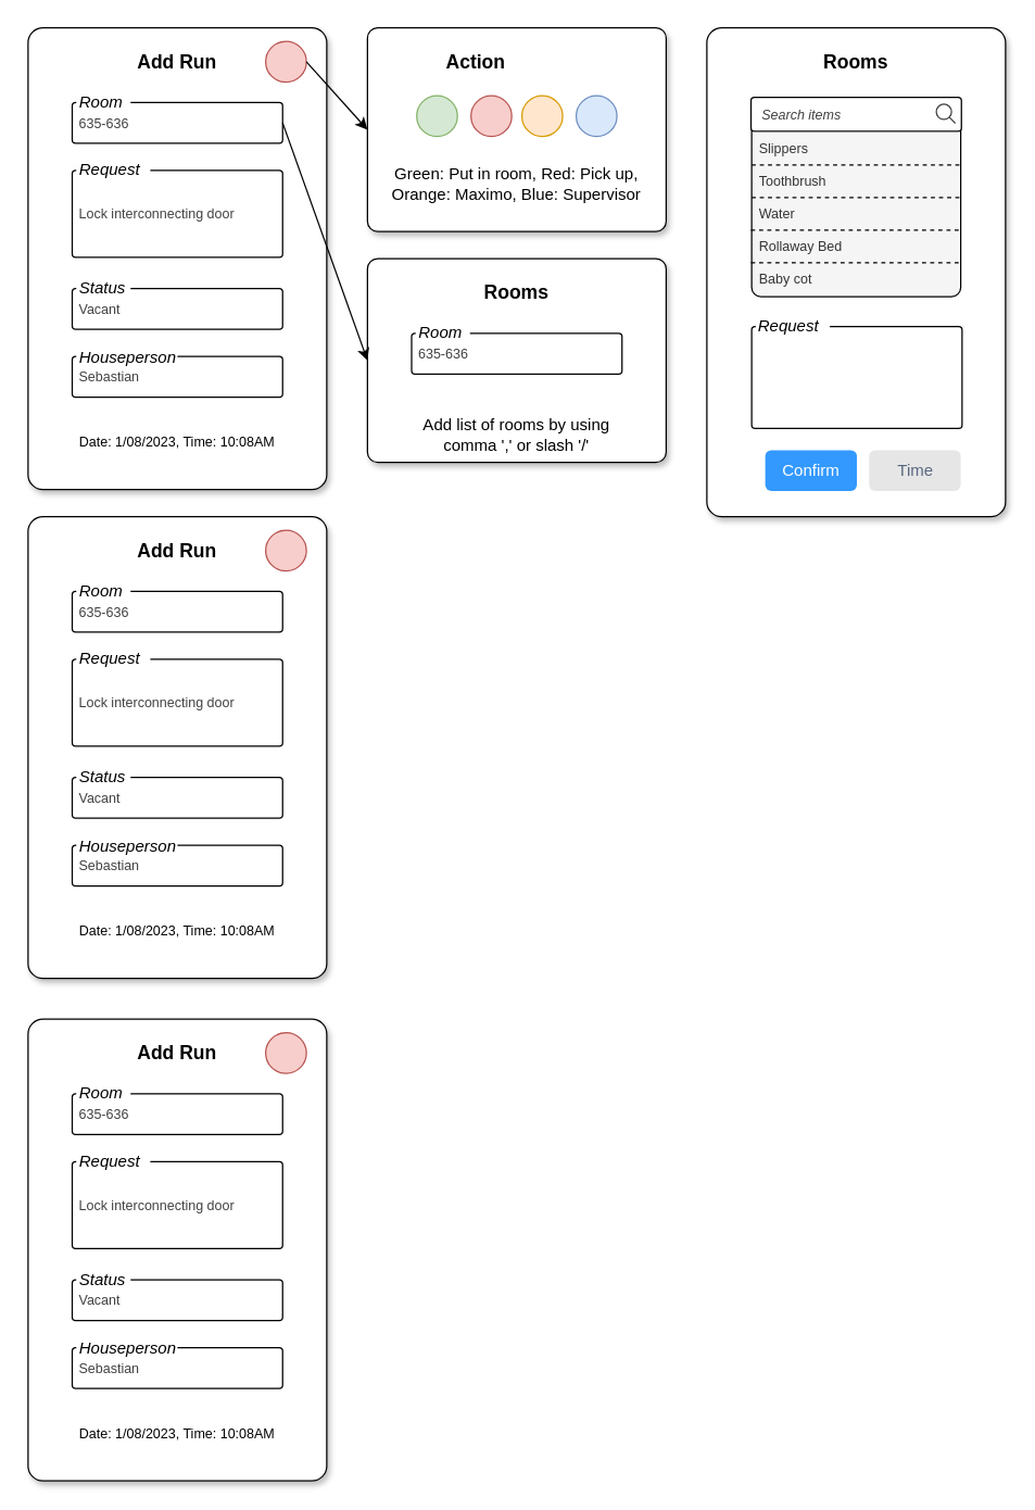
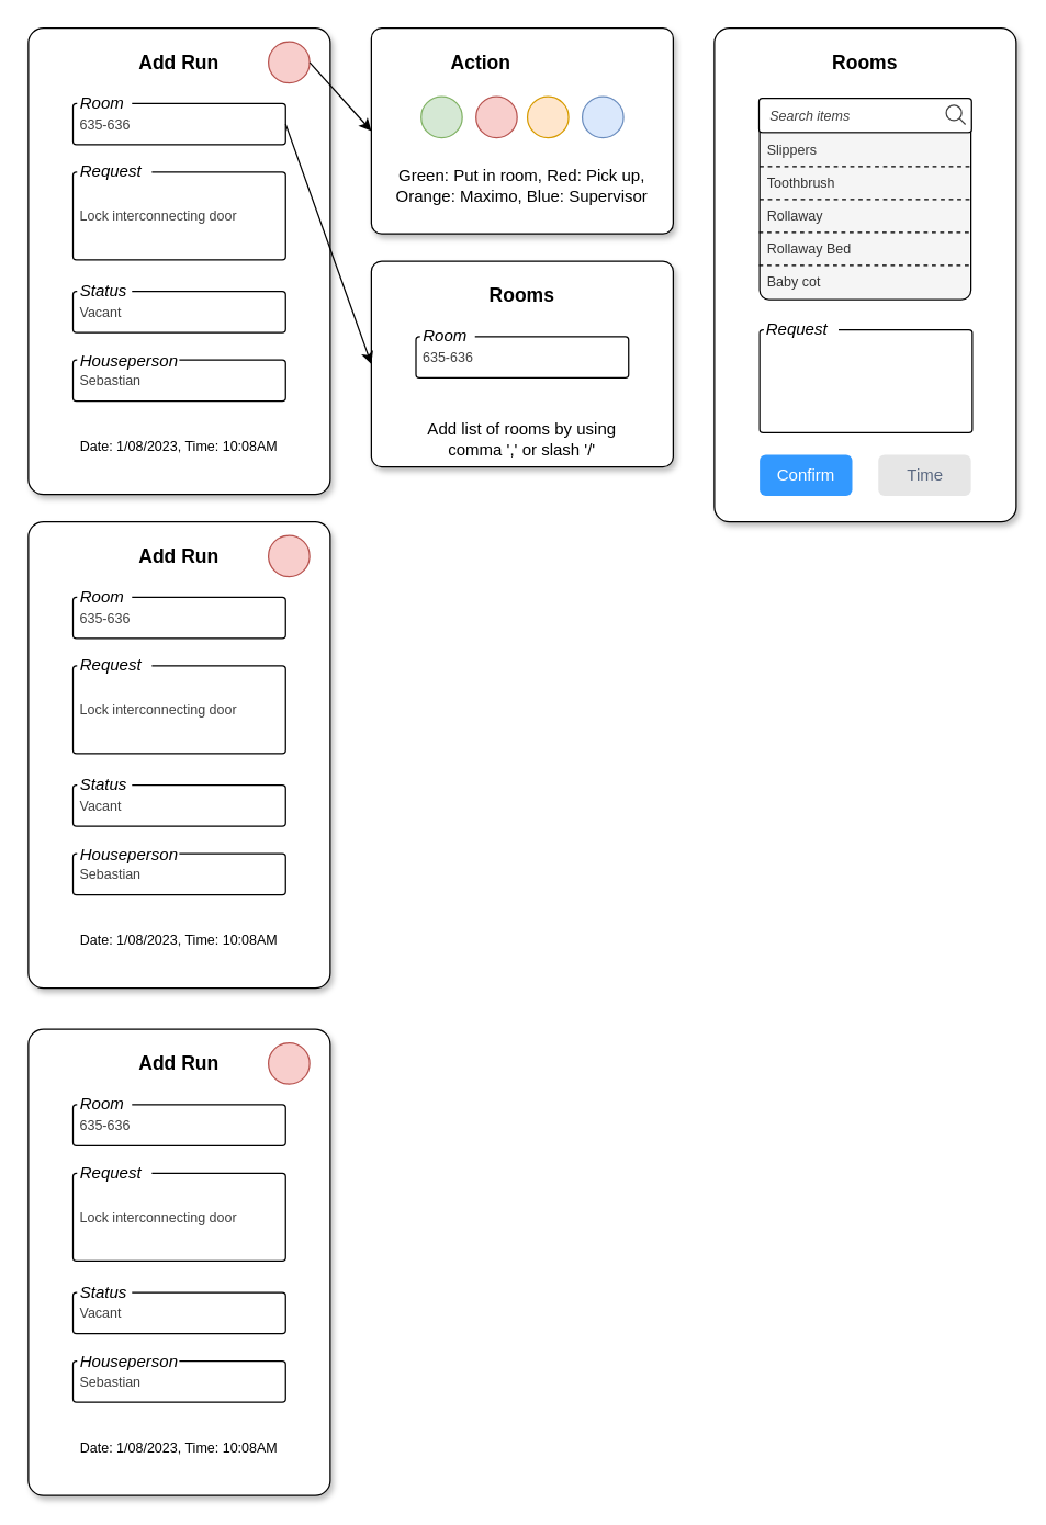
- <mxCell id="65" value="&amp;nbsp;Water" style="text;html=1;align=left;verticalAlign=middle;whiteSpace=wrap;rounded=0;fontSize=10;shadow=0;glass=0;fillColor=#f5f5f5;fontColor=#333333;strokeColor=none;" vertex="1" parent="1"><mxGeometry x="554" y="145" width="152" height="24" as="geometry" /></mxCell>
+ <mxCell id="65" value="&amp;nbsp;Rollaway" style="text;html=1;align=left;verticalAlign=middle;whiteSpace=wrap;rounded=0;fontSize=10;shadow=0;glass=0;fillColor=#f5f5f5;fontColor=#333333;strokeColor=none;" vertex="1" parent="1"><mxGeometry x="554" y="145" width="152" height="24" as="geometry" /></mxCell>
- <mxCell id="61" value="Confirm" style="rounded=1;fillColor=#3399FF;strokeColor=none;html=1;whiteSpace=wrap;fontColor=#ffffff;align=center;verticalAlign=middle;fontStyle=0;fontSize=12;sketch=0;" vertex="1" parent="1"><mxGeometry x="563" y="331" width="67.5" height="30" as="geometry" /></mxCell>
+ <mxCell id="61" value="Confirm" style="rounded=1;fillColor=#3399FF;strokeColor=none;html=1;whiteSpace=wrap;fontColor=#ffffff;align=center;verticalAlign=middle;fontStyle=0;fontSize=12;sketch=0;" vertex="1" parent="1"><mxGeometry x="553" y="331" width="67.5" height="30" as="geometry" /></mxCell>
